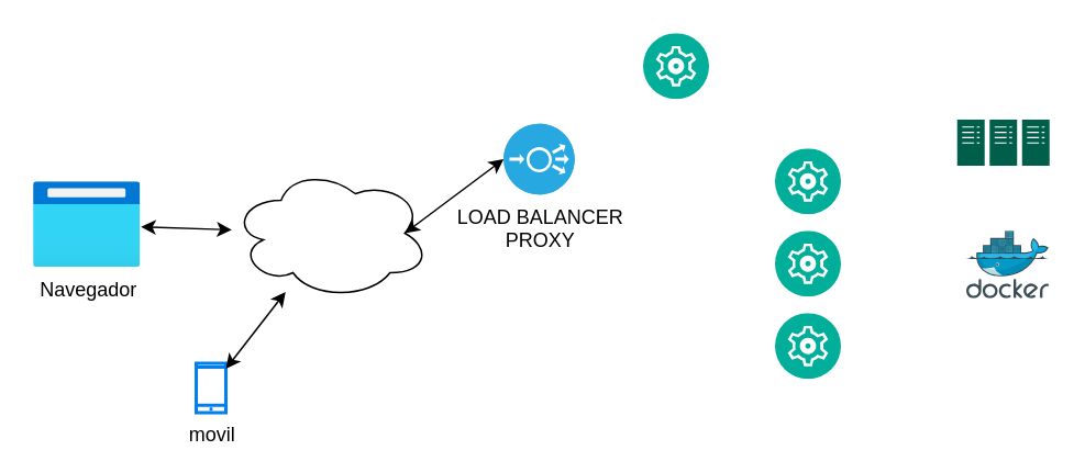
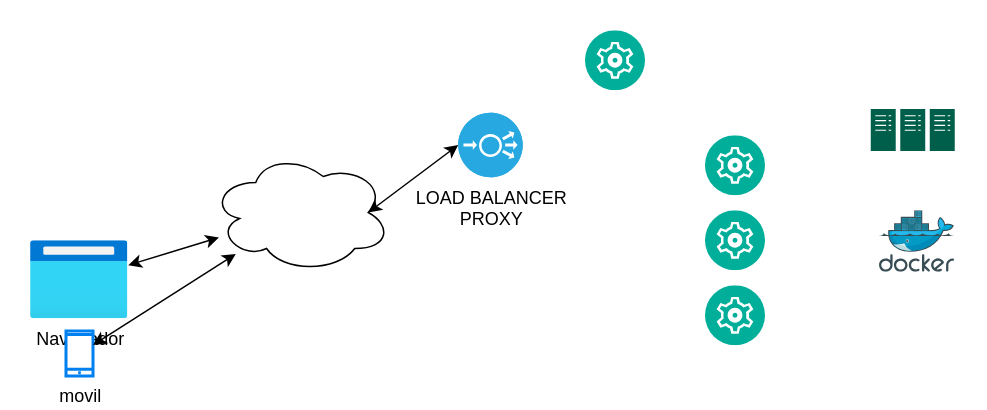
- <mxCell id="2" value="Navegador" style="image;aspect=fixed;html=1;points=[];align=center;fontSize=12;image=img/lib/azure2/general/Browser.svg;" vertex="1" parent="1"><mxGeometry x="20" y="110" width="65" height="52" as="geometry" /></mxCell>
+ <mxCell id="2" value="Navegador" style="image;aspect=fixed;html=1;points=[];align=center;fontSize=12;image=img/lib/azure2/general/Browser.svg;" vertex="1" parent="1"><mxGeometry x="20" y="160" width="65" height="52" as="geometry" /></mxCell>
- <mxCell id="3" value="movil" style="html=1;verticalLabelPosition=bottom;align=center;labelBackgroundColor=#ffffff;verticalAlign=top;strokeWidth=2;strokeColor=#0080F0;shadow=0;dashed=0;shape=mxgraph.ios7.icons.smartphone;" vertex="1" parent="1"><mxGeometry x="118.5" y="220" width="18" height="30" as="geometry" /></mxCell>
+ <mxCell id="3" value="movil" style="html=1;verticalLabelPosition=bottom;align=center;labelBackgroundColor=#ffffff;verticalAlign=top;strokeWidth=2;strokeColor=#0080F0;shadow=0;dashed=0;shape=mxgraph.ios7.icons.smartphone;" vertex="1" parent="1"><mxGeometry x="43.5" y="220" width="18" height="30" as="geometry" /></mxCell>
